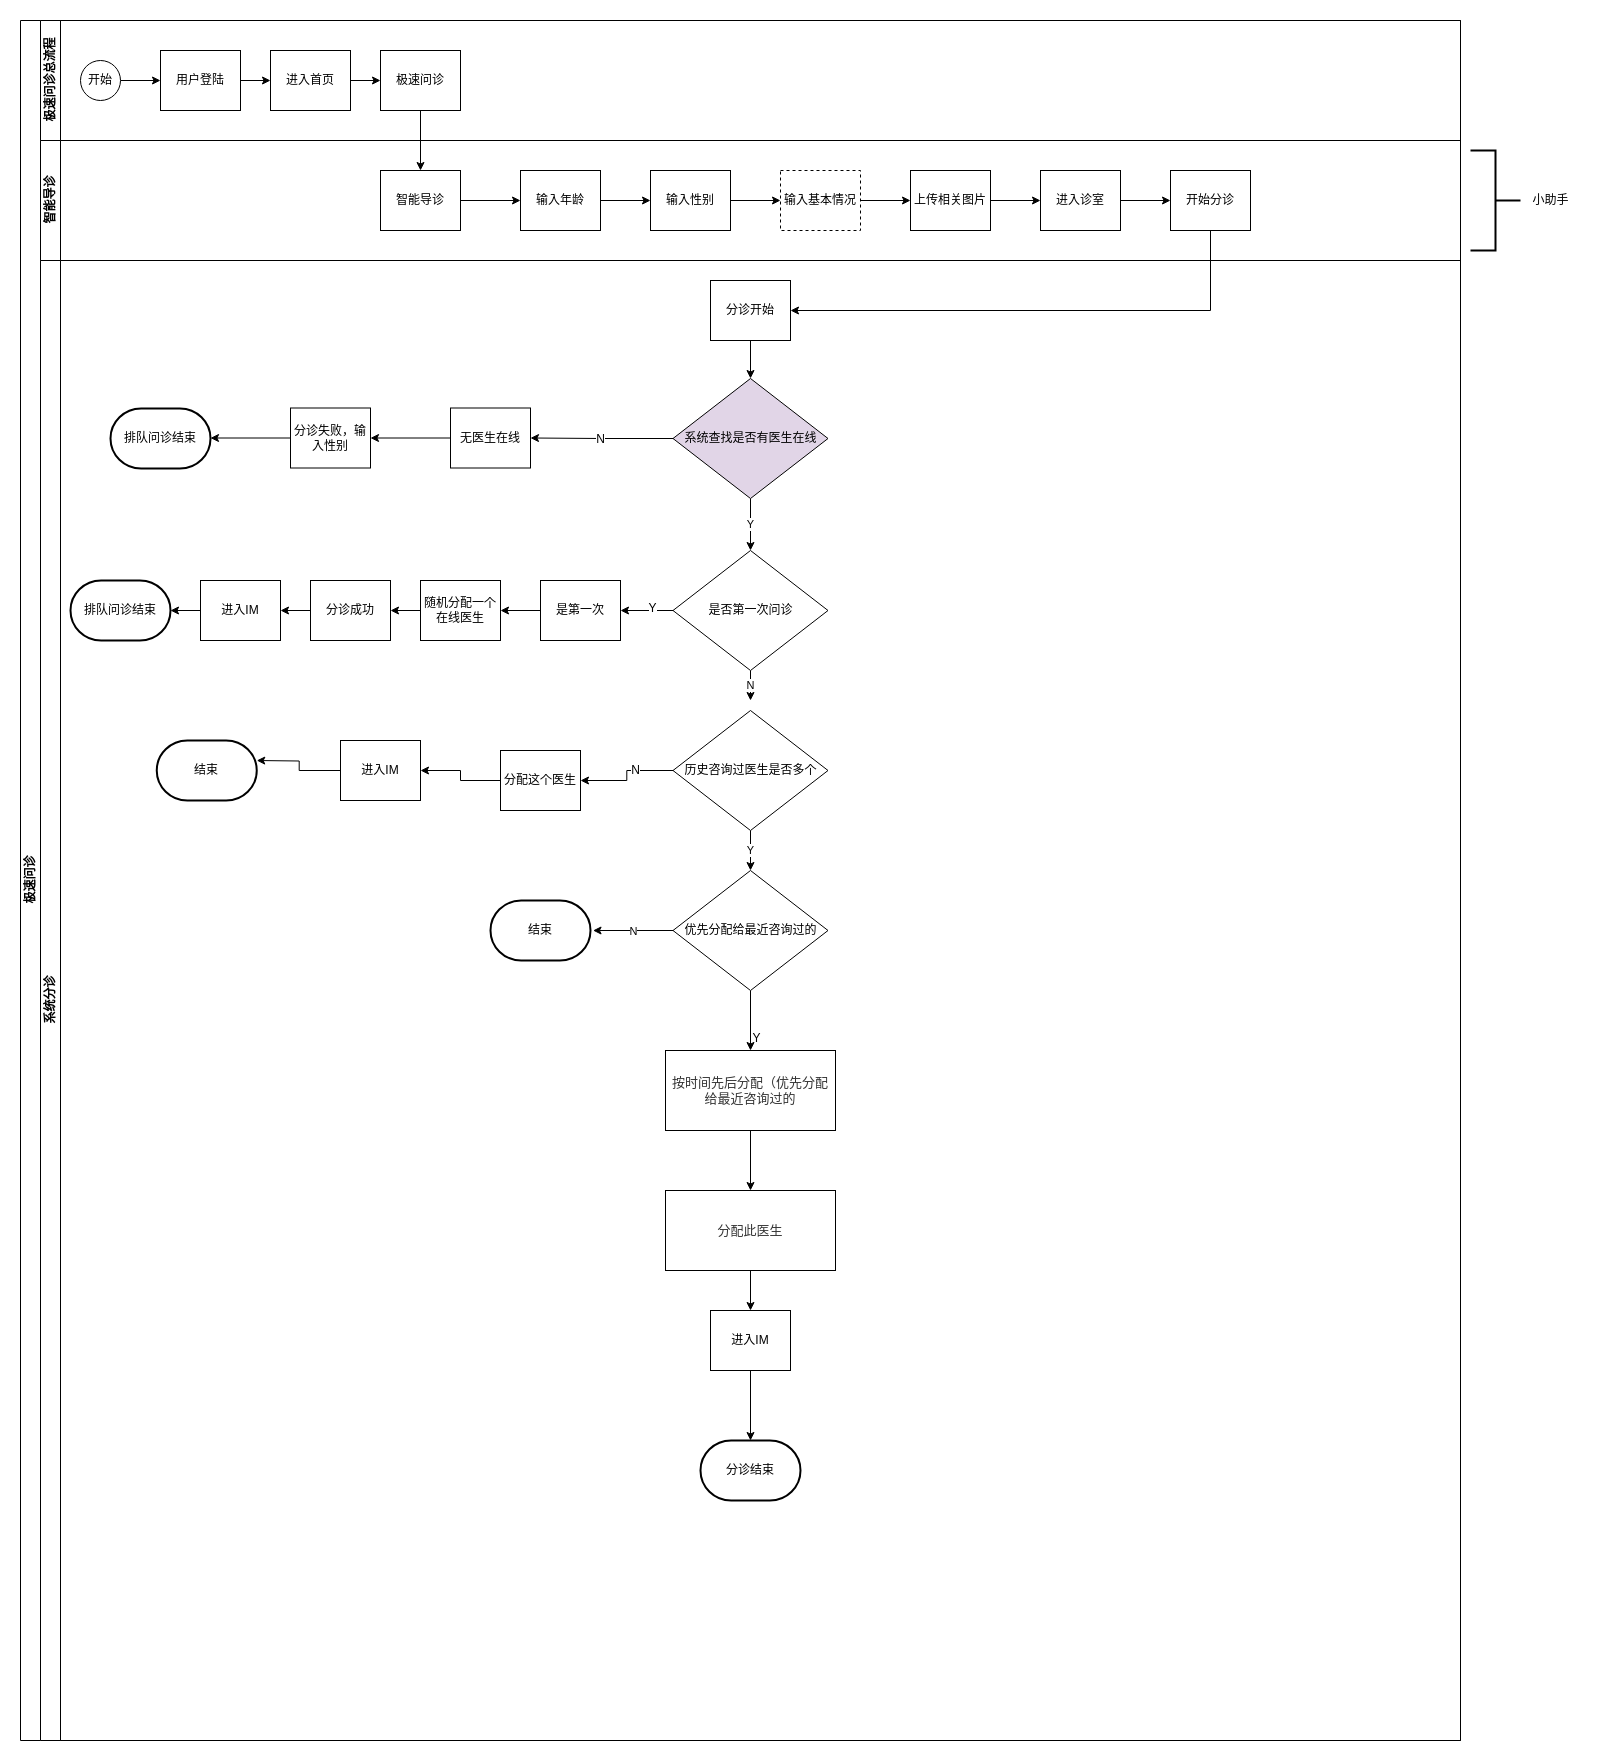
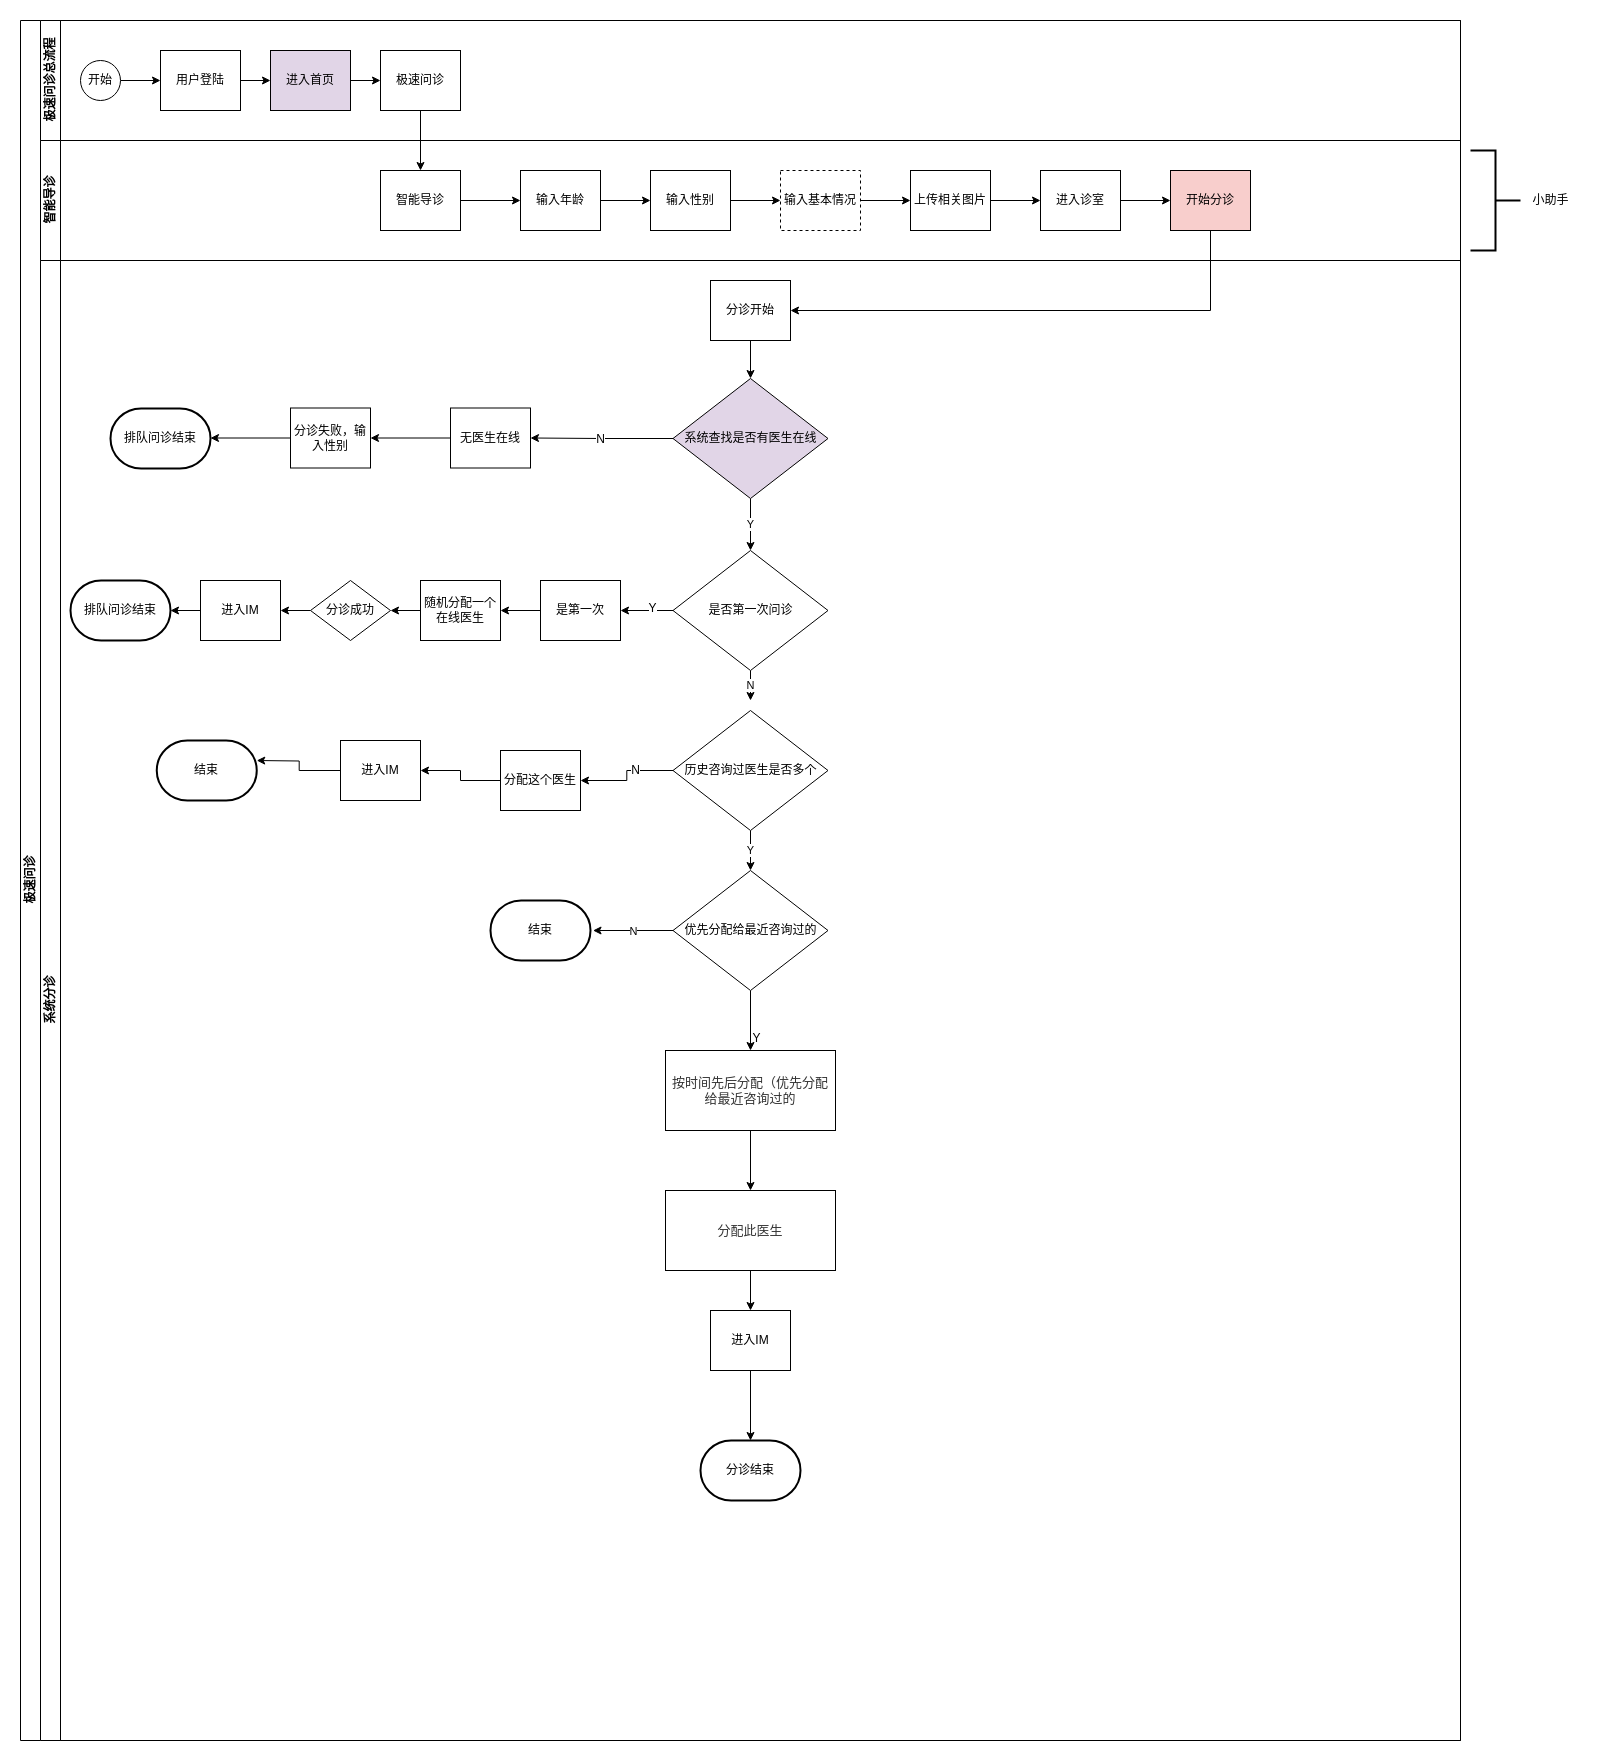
- <mxCell id="6" value="进入首页" style="rounded=0;whiteSpace=wrap;html=1;fontFamily=Helvetica;fontSize=12;fontColor=#000000;align=center;" vertex="1" parent="3"><mxGeometry x="230" y="30" width="80" height="60" as="geometry" /></mxCell>
+ <mxCell id="6" value="进入首页" style="rounded=0;whiteSpace=wrap;html=1;fontFamily=Helvetica;fontSize=12;fontColor=#000000;align=center;fillColor=#e1d5e7;" vertex="1" parent="3"><mxGeometry x="230" y="30" width="80" height="60" as="geometry" /></mxCell>
- <mxCell id="24" value="开始分诊" style="rounded=0;whiteSpace=wrap;html=1;fontFamily=Helvetica;fontSize=12;fontColor=#000000;align=center;" vertex="1" parent="11"><mxGeometry x="1130" y="30" width="80" height="60" as="geometry" /></mxCell>
+ <mxCell id="24" value="开始分诊" style="rounded=0;whiteSpace=wrap;html=1;fontFamily=Helvetica;fontSize=12;fontColor=#000000;align=center;fillColor=#f8cecc;" vertex="1" parent="11"><mxGeometry x="1130" y="30" width="80" height="60" as="geometry" /></mxCell>
- <mxCell id="44" value="分诊成功" style="rounded=0;whiteSpace=wrap;html=1;fontFamily=Helvetica;fontSize=12;fontColor=#000000;align=center;" vertex="1" parent="27"><mxGeometry x="270" y="320" width="80" height="60" as="geometry" /></mxCell>
+ <mxCell id="44" value="分诊成功" style="rhombus;whiteSpace=wrap;html=1;fontFamily=Helvetica;fontSize=12;fontColor=#000000;align=center;" vertex="1" parent="27"><mxGeometry x="270" y="320" width="80" height="60" as="geometry" /></mxCell>
